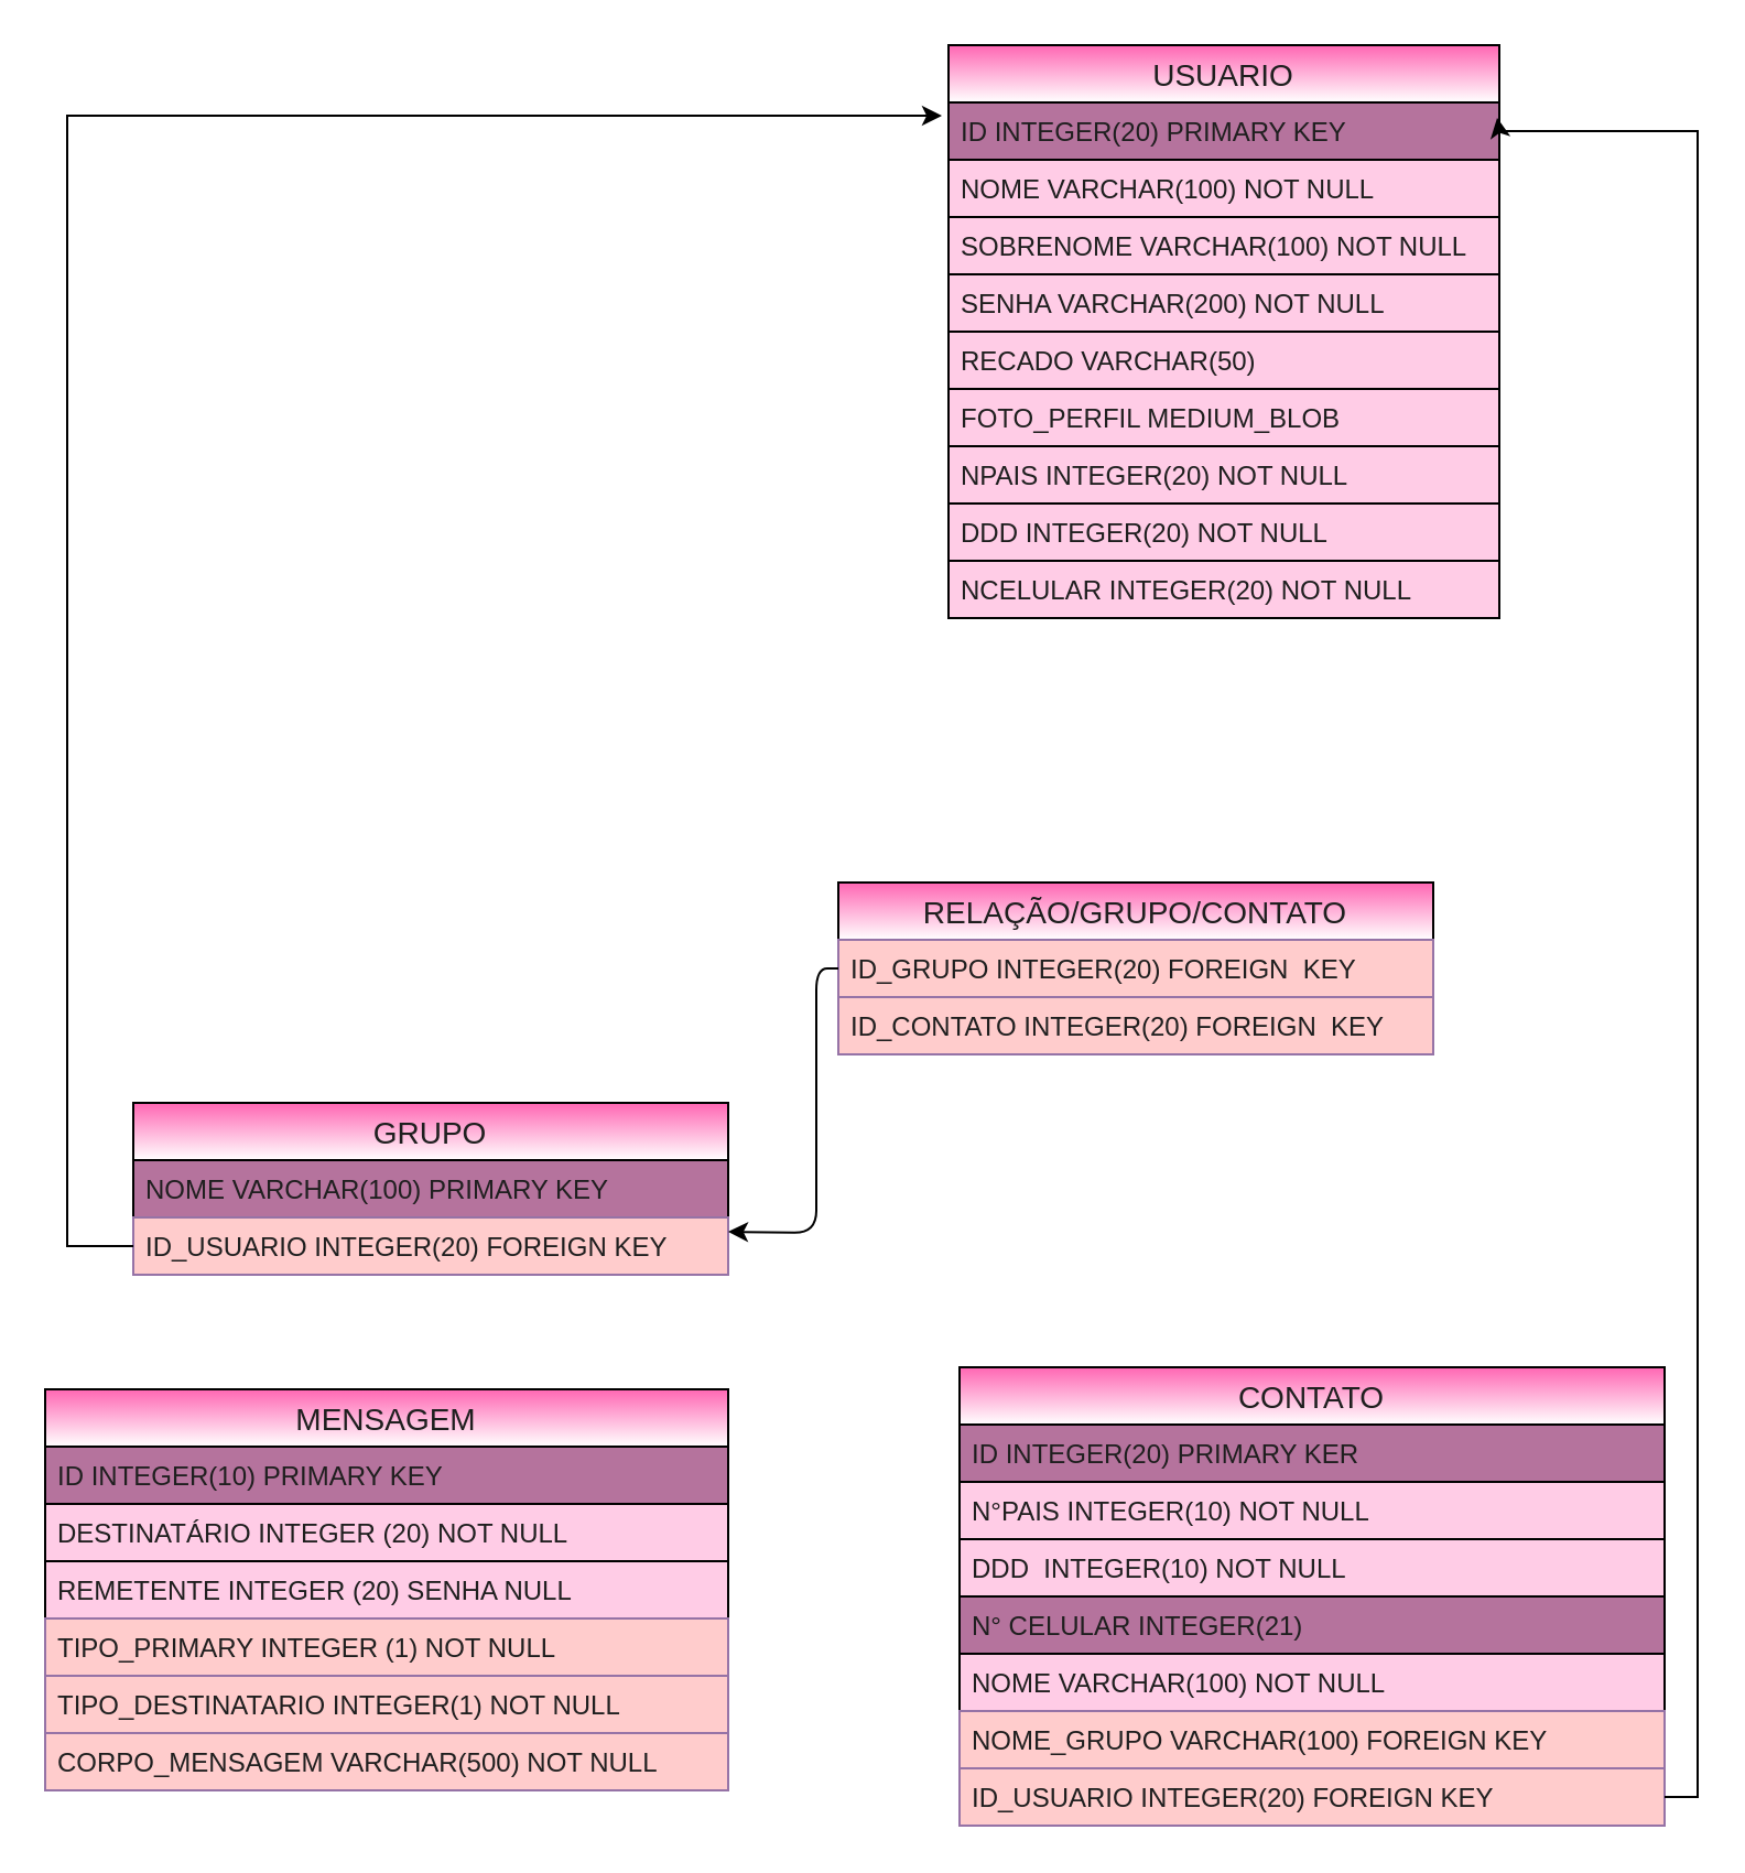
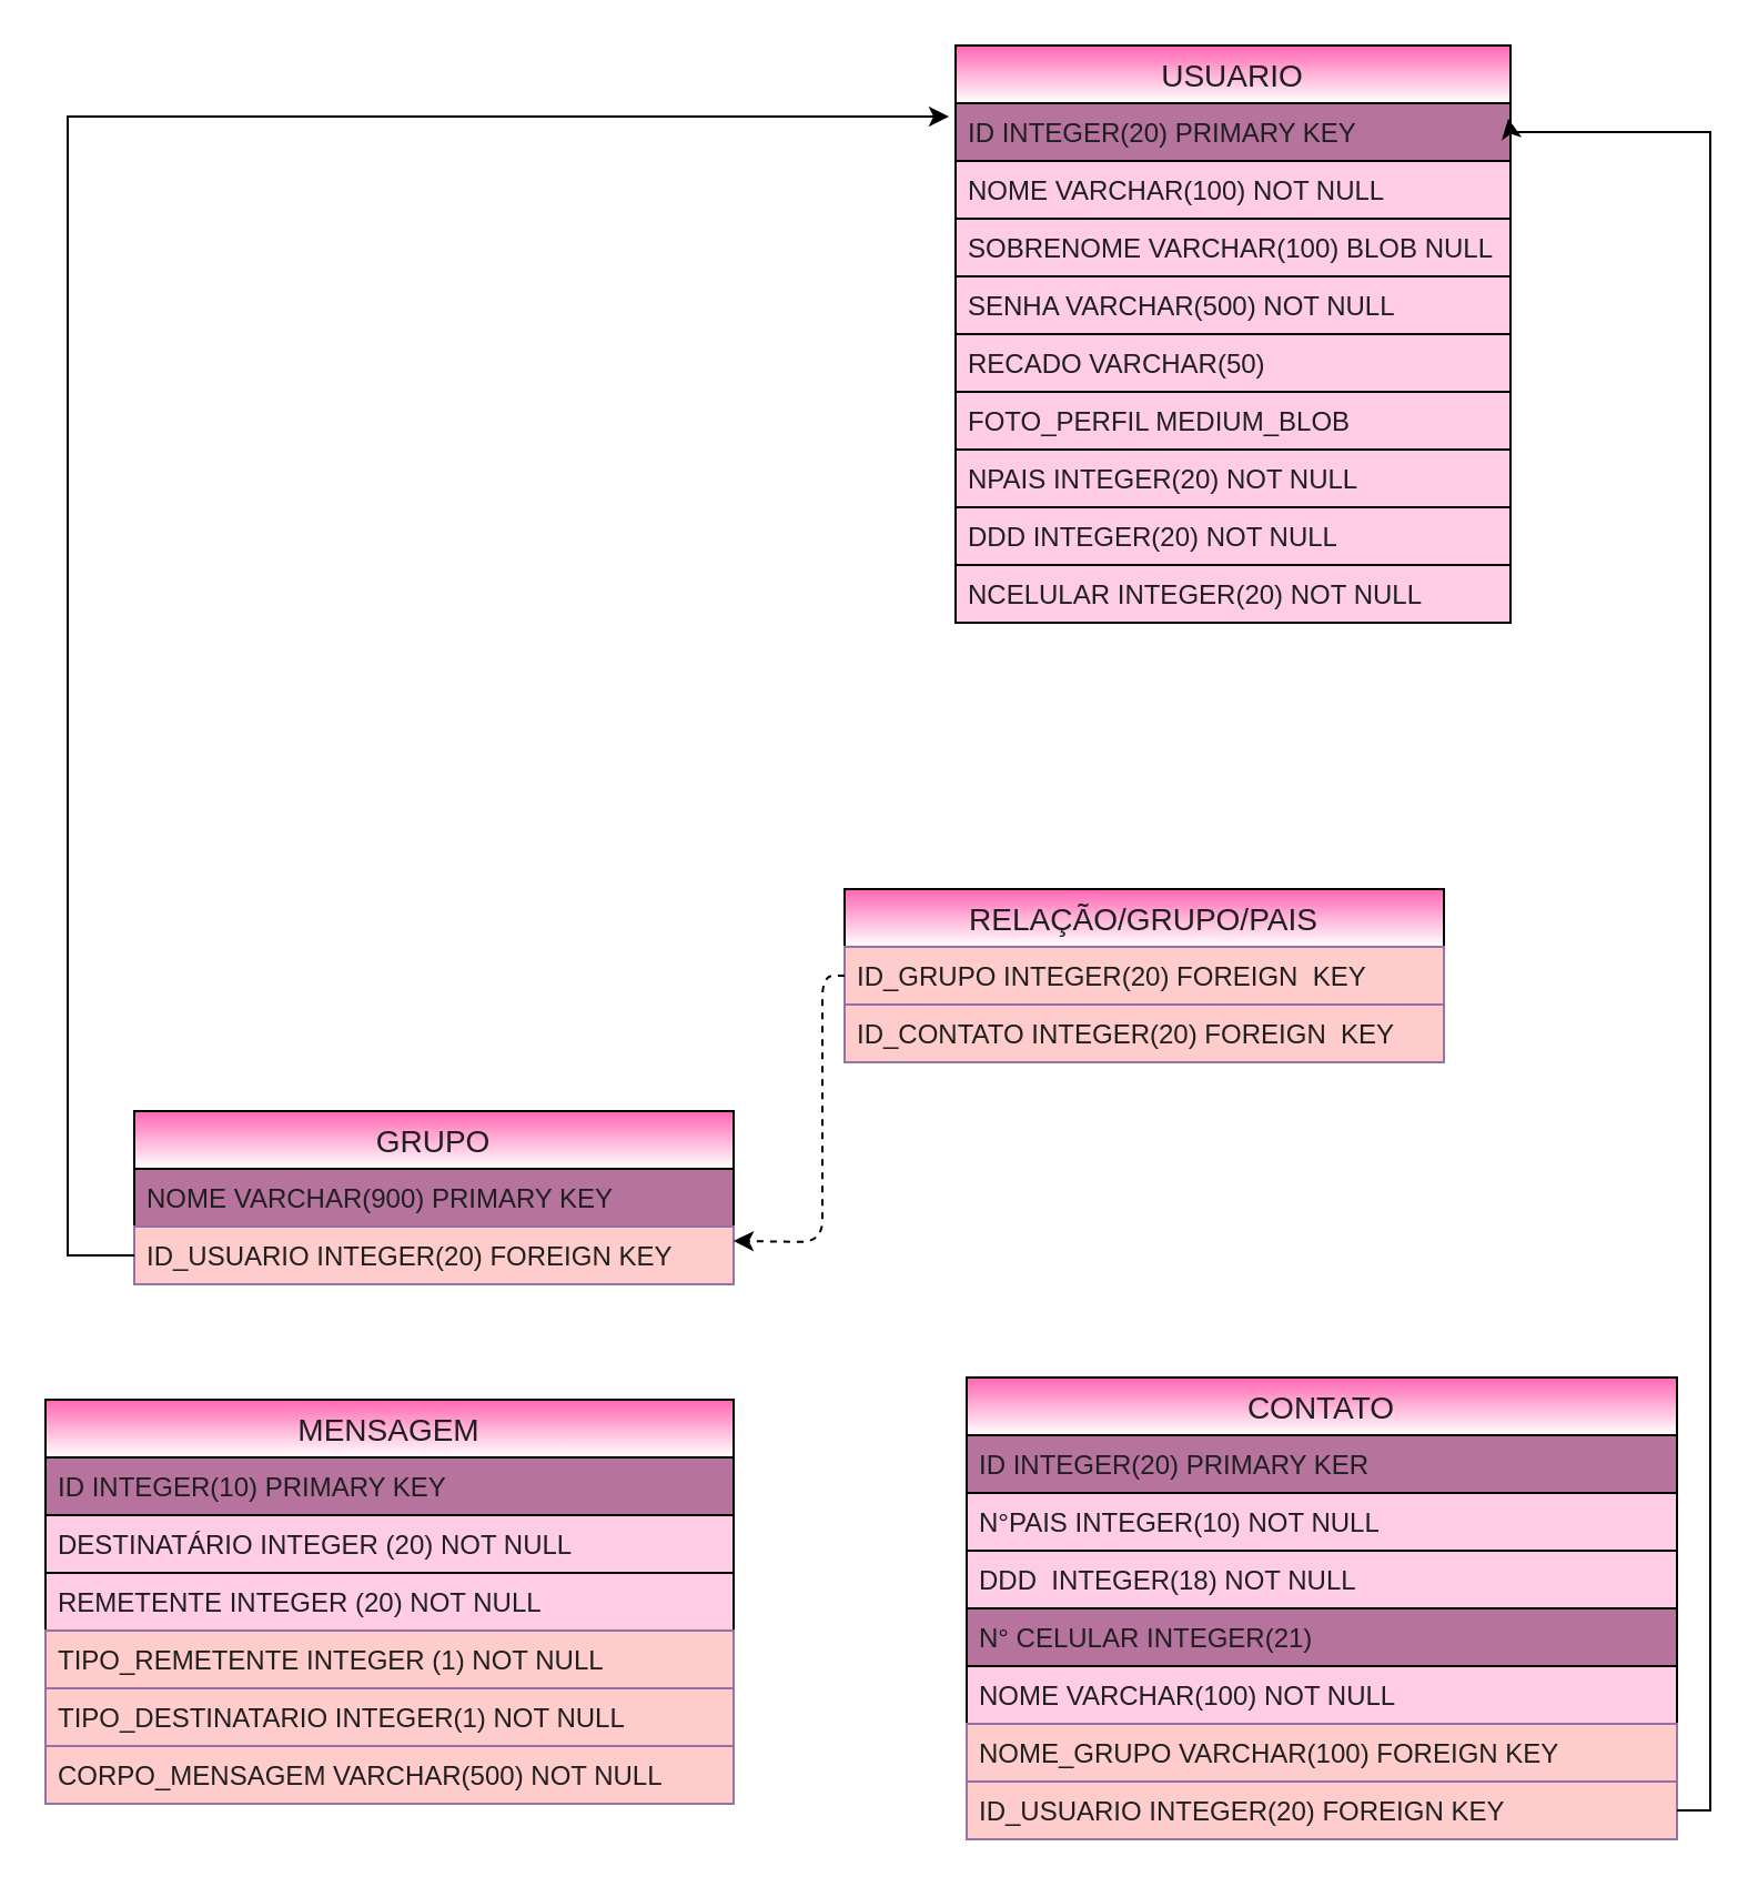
- <mxCell id="5" value="SOBRENOME VARCHAR(100) NOT NULL" style="text;strokeColor=#000000;fillColor=#FFCCE6;spacingLeft=4;spacingRight=4;overflow=hidden;rotatable=0;points=[[0,0.5],[1,0.5]];portConstraint=eastwest;fontSize=12;gradientColor=none;fontColor=#1F1F1F;" parent="2" vertex="1"><mxGeometry y="78" width="250" height="26" as="geometry" /></mxCell>
+ <mxCell id="5" value="SOBRENOME VARCHAR(100) BLOB NULL" style="text;strokeColor=#000000;fillColor=#FFCCE6;spacingLeft=4;spacingRight=4;overflow=hidden;rotatable=0;points=[[0,0.5],[1,0.5]];portConstraint=eastwest;fontSize=12;gradientColor=none;fontColor=#1F1F1F;" parent="2" vertex="1"><mxGeometry y="78" width="250" height="26" as="geometry" /></mxCell>
- <mxCell id="6" value="SENHA VARCHAR(200) NOT NULL" style="text;strokeColor=#000000;fillColor=#FFCCE6;spacingLeft=4;spacingRight=4;overflow=hidden;rotatable=0;points=[[0,0.5],[1,0.5]];portConstraint=eastwest;fontSize=12;gradientColor=none;fontColor=#1F1F1F;" vertex="1" parent="2"><mxGeometry y="104" width="250" height="26" as="geometry" /></mxCell>
+ <mxCell id="6" value="SENHA VARCHAR(500) NOT NULL" style="text;strokeColor=#000000;fillColor=#FFCCE6;spacingLeft=4;spacingRight=4;overflow=hidden;rotatable=0;points=[[0,0.5],[1,0.5]];portConstraint=eastwest;fontSize=12;gradientColor=none;fontColor=#1F1F1F;" vertex="1" parent="2"><mxGeometry y="104" width="250" height="26" as="geometry" /></mxCell>
- <mxCell id="32" value="RELAÇÃO/GRUPO/CONTATO" style="swimlane;fontStyle=0;childLayout=stackLayout;horizontal=1;startSize=26;horizontalStack=0;resizeParent=1;resizeParentMax=0;resizeLast=0;collapsible=1;marginBottom=0;align=center;fontSize=14;fillColor=#FF66B3;gradientColor=#ffffff;fontColor=#1F1F1F;" vertex="1" parent="1"><mxGeometry x="380" y="400" width="270" height="78" as="geometry" /></mxCell>
+ <mxCell id="32" value="RELAÇÃO/GRUPO/PAIS" style="swimlane;fontStyle=0;childLayout=stackLayout;horizontal=1;startSize=26;horizontalStack=0;resizeParent=1;resizeParentMax=0;resizeLast=0;collapsible=1;marginBottom=0;align=center;fontSize=14;fillColor=#FF66B3;gradientColor=#ffffff;fontColor=#1F1F1F;" vertex="1" parent="1"><mxGeometry x="380" y="400" width="270" height="78" as="geometry" /></mxCell>
- <mxCell id="35" value="" style="endArrow=classic;html=1;exitX=0;exitY=0.5;exitDx=0;exitDy=0;entryX=1;entryY=0.75;entryDx=0;entryDy=0;" edge="1" parent="1" source="33" target="21"><mxGeometry width="50" height="50" relative="1" as="geometry"><mxPoint x="290" y="340" as="sourcePoint" /><mxPoint x="340" y="290" as="targetPoint" /><Array as="points"><mxPoint x="370" y="439" /><mxPoint x="370" y="559" /></Array></mxGeometry></mxCell>
+ <mxCell id="35" value="" style="endArrow=classic;html=1;exitX=0;exitY=0.5;exitDx=0;exitDy=0;entryX=1;entryY=0.75;entryDx=0;entryDy=0;dashed=1;" edge="1" parent="1" source="33" target="21"><mxGeometry width="50" height="50" relative="1" as="geometry"><mxPoint x="290" y="340" as="sourcePoint" /><mxPoint x="340" y="290" as="targetPoint" /><Array as="points"><mxPoint x="370" y="439" /><mxPoint x="370" y="559" /></Array></mxGeometry></mxCell>
- <mxCell id="22" value="NOME VARCHAR(100) PRIMARY KEY" style="text;strokeColor=#000000;fillColor=#B5739D;spacingLeft=4;spacingRight=4;overflow=hidden;rotatable=0;points=[[0,0.5],[1,0.5]];portConstraint=eastwest;fontSize=12;gradientColor=none;fontColor=#1F1F1F;" parent="21" vertex="1"><mxGeometry y="26" width="270" height="26" as="geometry" /></mxCell>
+ <mxCell id="22" value="NOME VARCHAR(900) PRIMARY KEY" style="text;strokeColor=#000000;fillColor=#B5739D;spacingLeft=4;spacingRight=4;overflow=hidden;rotatable=0;points=[[0,0.5],[1,0.5]];portConstraint=eastwest;fontSize=12;gradientColor=none;fontColor=#1F1F1F;" parent="21" vertex="1"><mxGeometry y="26" width="270" height="26" as="geometry" /></mxCell>
- <mxCell id="15" value="DDD  INTEGER(10) NOT NULL" style="text;strokeColor=#000000;fillColor=#FFCCE6;spacingLeft=4;spacingRight=4;overflow=hidden;rotatable=0;points=[[0,0.5],[1,0.5]];portConstraint=eastwest;fontSize=12;gradientColor=none;fontColor=#1F1F1F;" parent="12" vertex="1"><mxGeometry y="78" width="320" height="26" as="geometry" /></mxCell>
+ <mxCell id="15" value="DDD  INTEGER(18) NOT NULL" style="text;strokeColor=#000000;fillColor=#FFCCE6;spacingLeft=4;spacingRight=4;overflow=hidden;rotatable=0;points=[[0,0.5],[1,0.5]];portConstraint=eastwest;fontSize=12;gradientColor=none;fontColor=#1F1F1F;" parent="12" vertex="1"><mxGeometry y="78" width="320" height="26" as="geometry" /></mxCell>
- <mxCell id="28" value="REMETENTE INTEGER (20) SENHA NULL" style="text;strokeColor=#000000;fillColor=#FFCCE6;spacingLeft=4;spacingRight=4;overflow=hidden;rotatable=0;points=[[0,0.5],[1,0.5]];portConstraint=eastwest;fontSize=12;gradientColor=none;fontColor=#1F1F1F;" parent="25" vertex="1"><mxGeometry y="78" width="310" height="26" as="geometry" /></mxCell>
+ <mxCell id="28" value="REMETENTE INTEGER (20) NOT NULL" style="text;strokeColor=#000000;fillColor=#FFCCE6;spacingLeft=4;spacingRight=4;overflow=hidden;rotatable=0;points=[[0,0.5],[1,0.5]];portConstraint=eastwest;fontSize=12;gradientColor=none;fontColor=#1F1F1F;" parent="25" vertex="1"><mxGeometry y="78" width="310" height="26" as="geometry" /></mxCell>
- <mxCell id="29" value="TIPO_PRIMARY INTEGER (1) NOT NULL" style="text;strokeColor=#9673a6;fillColor=#FFCCCC;spacingLeft=4;spacingRight=4;overflow=hidden;rotatable=0;points=[[0,0.5],[1,0.5]];portConstraint=eastwest;fontSize=12;fontColor=#1F1F1F;" parent="25" vertex="1"><mxGeometry y="104" width="310" height="26" as="geometry" /></mxCell>
+ <mxCell id="29" value="TIPO_REMETENTE INTEGER (1) NOT NULL" style="text;strokeColor=#9673a6;fillColor=#FFCCCC;spacingLeft=4;spacingRight=4;overflow=hidden;rotatable=0;points=[[0,0.5],[1,0.5]];portConstraint=eastwest;fontSize=12;fontColor=#1F1F1F;" parent="25" vertex="1"><mxGeometry y="104" width="310" height="26" as="geometry" /></mxCell>
